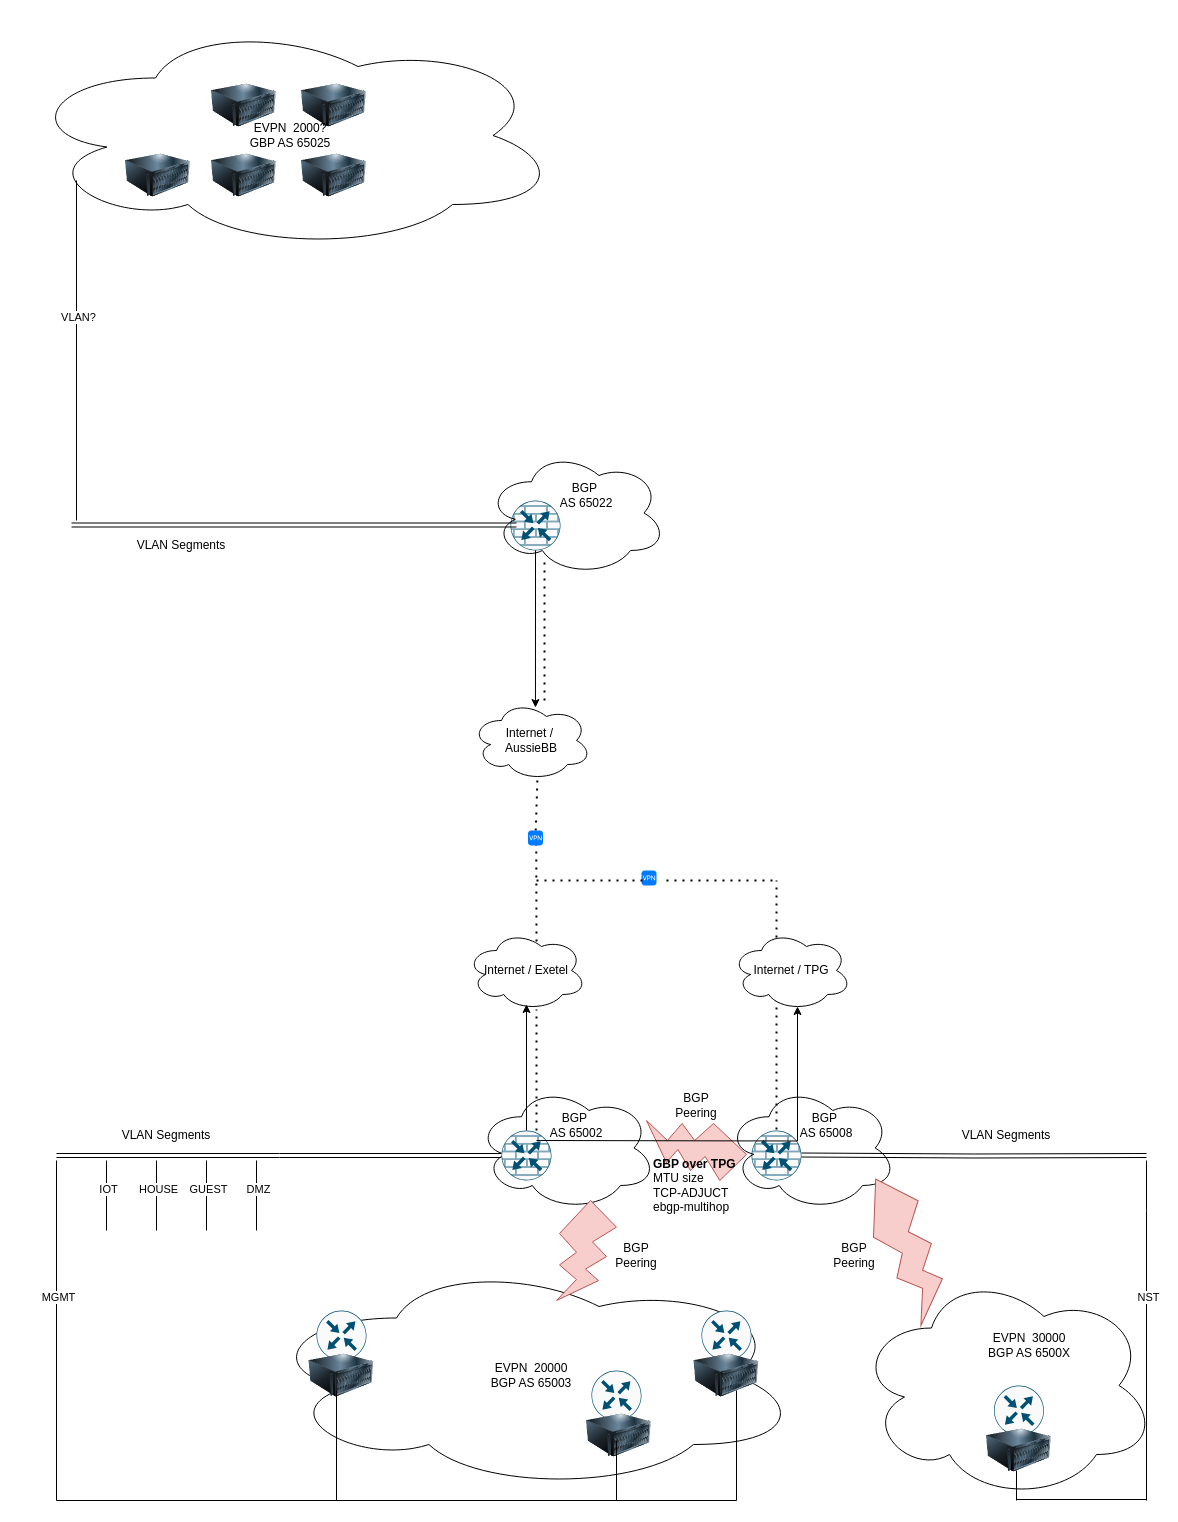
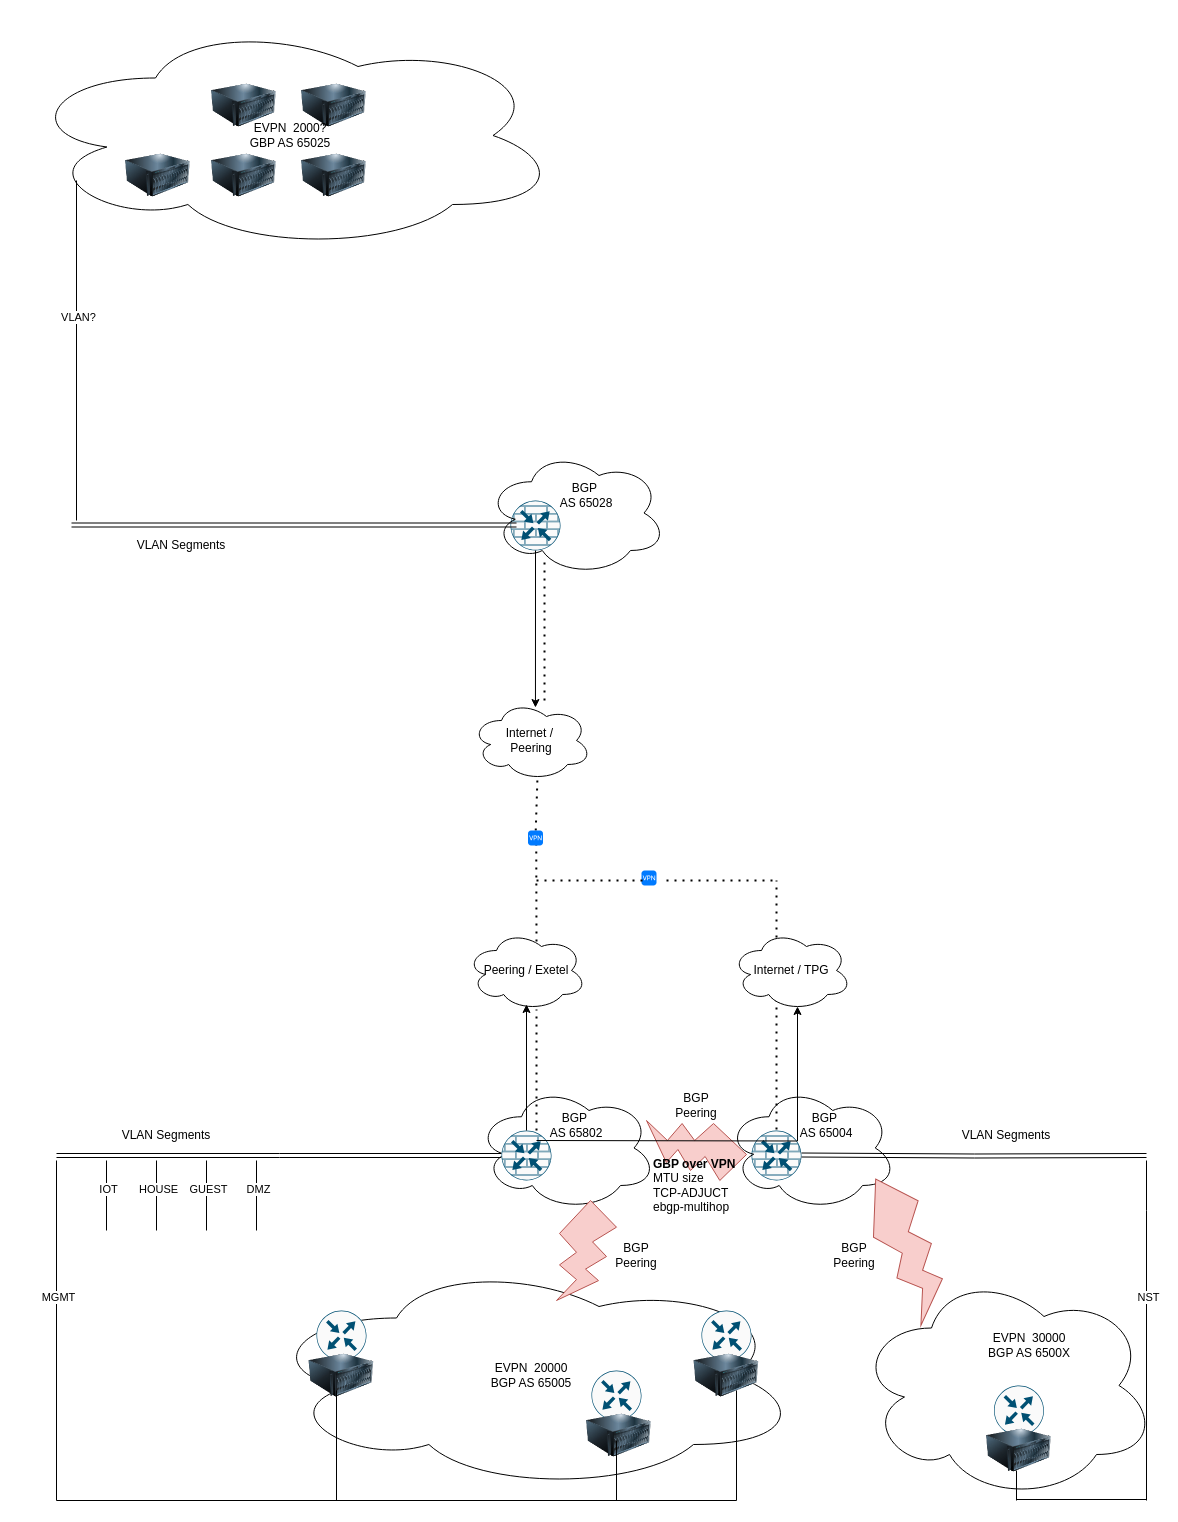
- <mxCell id="70" value="&lt;div&gt;BGP&amp;nbsp;&lt;/div&gt;&lt;div&gt;AS 65022&lt;/div&gt;" style="text;strokeColor=none;align=center;fillColor=none;html=1;verticalAlign=middle;whiteSpace=wrap;rounded=0;" parent="1" vertex="1"><mxGeometry x="556" y="480" width="60" height="30" as="geometry" /></mxCell>
+ <mxCell id="70" value="&lt;div&gt;BGP&amp;nbsp;&lt;/div&gt;&lt;div&gt;AS 65028&lt;/div&gt;" style="text;strokeColor=none;align=center;fillColor=none;html=1;verticalAlign=middle;whiteSpace=wrap;rounded=0;" parent="1" vertex="1"><mxGeometry x="556" y="480" width="60" height="30" as="geometry" /></mxCell>
- <mxCell id="59" value="Internet /&amp;nbsp;&lt;div&gt;AussieBB&lt;/div&gt;" style="ellipse;shape=cloud;whiteSpace=wrap;html=1;" parent="1" vertex="1"><mxGeometry x="471" y="700" width="120" height="80" as="geometry" /></mxCell>
+ <mxCell id="59" value="Internet /&amp;nbsp;&lt;div&gt;Peering&lt;/div&gt;" style="ellipse;shape=cloud;whiteSpace=wrap;html=1;" parent="1" vertex="1"><mxGeometry x="471" y="700" width="120" height="80" as="geometry" /></mxCell>
- <mxCell id="11" value="Internet / Exetel" style="ellipse;shape=cloud;whiteSpace=wrap;html=1;" parent="1" vertex="1"><mxGeometry x="466" y="930" width="120" height="80" as="geometry" /></mxCell>
+ <mxCell id="11" value="Peering / Exetel" style="ellipse;shape=cloud;whiteSpace=wrap;html=1;" parent="1" vertex="1"><mxGeometry x="466" y="930" width="120" height="80" as="geometry" /></mxCell>
- <mxCell id="48" value="&lt;div&gt;BGP&amp;nbsp;&lt;/div&gt;&lt;div&gt;AS 65002&lt;/div&gt;" style="text;strokeColor=none;align=center;fillColor=none;html=1;verticalAlign=middle;whiteSpace=wrap;rounded=0;" parent="1" vertex="1"><mxGeometry x="546" y="1110" width="60" height="30" as="geometry" /></mxCell>
+ <mxCell id="48" value="&lt;div&gt;BGP&amp;nbsp;&lt;/div&gt;&lt;div&gt;AS 65802&lt;/div&gt;" style="text;strokeColor=none;align=center;fillColor=none;html=1;verticalAlign=middle;whiteSpace=wrap;rounded=0;" parent="1" vertex="1"><mxGeometry x="546" y="1110" width="60" height="30" as="geometry" /></mxCell>
- <mxCell id="45" value="&lt;div&gt;BGP&amp;nbsp;&lt;/div&gt;&lt;div&gt;AS 65008&lt;/div&gt;" style="text;strokeColor=none;align=center;fillColor=none;html=1;verticalAlign=middle;whiteSpace=wrap;rounded=0;" parent="1" vertex="1"><mxGeometry x="796" y="1110" width="60" height="30" as="geometry" /></mxCell>
+ <mxCell id="45" value="&lt;div&gt;BGP&amp;nbsp;&lt;/div&gt;&lt;div&gt;AS 65004&lt;/div&gt;" style="text;strokeColor=none;align=center;fillColor=none;html=1;verticalAlign=middle;whiteSpace=wrap;rounded=0;" parent="1" vertex="1"><mxGeometry x="796" y="1110" width="60" height="30" as="geometry" /></mxCell>
- <mxCell id="58" value="&lt;b&gt;GBP over TPG&lt;/b&gt;&lt;div&gt;MTU size&lt;/div&gt;&lt;div&gt;TCP-ADJUCT&lt;/div&gt;&lt;div&gt;ebgp-multihop&lt;/div&gt;" style="text;strokeColor=none;align=left;fillColor=none;html=1;verticalAlign=middle;whiteSpace=wrap;rounded=0;" parent="1" vertex="1"><mxGeometry x="651" y="1150" width="290" height="70" as="geometry" /></mxCell>
+ <mxCell id="58" value="&lt;b&gt;GBP over VPN&lt;/b&gt;&lt;div&gt;MTU size&lt;/div&gt;&lt;div&gt;TCP-ADJUCT&lt;/div&gt;&lt;div&gt;ebgp-multihop&lt;/div&gt;" style="text;strokeColor=none;align=left;fillColor=none;html=1;verticalAlign=middle;whiteSpace=wrap;rounded=0;" parent="1" vertex="1"><mxGeometry x="651" y="1150" width="290" height="70" as="geometry" /></mxCell>
- <mxCell id="4" value="&lt;div&gt;EVPN &amp;nbsp;20000&lt;/div&gt;&lt;div&gt;BGP AS 65003&lt;/div&gt;" style="ellipse;shape=cloud;whiteSpace=wrap;html=1;fillColor=none;" parent="1" vertex="1"><mxGeometry x="261" y="1260" width="540" height="230" as="geometry" /></mxCell>
+ <mxCell id="4" value="&lt;div&gt;EVPN &amp;nbsp;20000&lt;/div&gt;&lt;div&gt;BGP AS 65005&lt;/div&gt;" style="ellipse;shape=cloud;whiteSpace=wrap;html=1;fillColor=none;" parent="1" vertex="1"><mxGeometry x="261" y="1260" width="540" height="230" as="geometry" /></mxCell>
